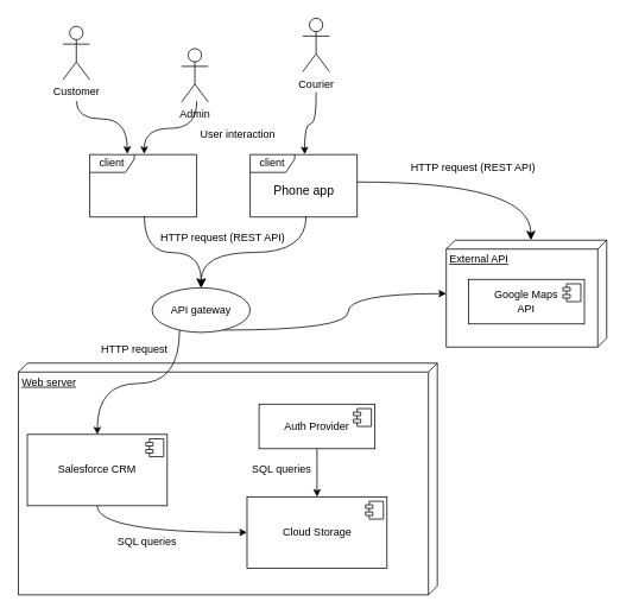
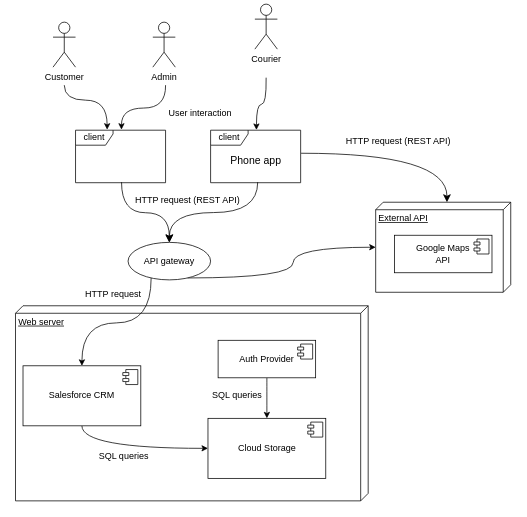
- <mxCell id="6" value="&lt;span style=&quot;font-weight: normal;&quot;&gt;Courier&lt;/span&gt;" style="shape=umlActor;verticalLabelPosition=bottom;verticalAlign=top;html=1;fontStyle=1" vertex="1" parent="1"><mxGeometry x="339" y="20" width="30" height="60" as="geometry" /></mxCell>
+ <mxCell id="6" value="&lt;span style=&quot;font-weight: normal;&quot;&gt;Courier&lt;/span&gt;" style="shape=umlActor;verticalLabelPosition=bottom;verticalAlign=top;html=1;fontStyle=1" vertex="1" parent="1"><mxGeometry x="339" y="5" width="30" height="60" as="geometry" /></mxCell>
- <mxCell id="4" value="Admin" style="shape=umlActor;verticalLabelPosition=bottom;verticalAlign=top;html=1;" vertex="1" parent="1"><mxGeometry x="203" y="54" width="30" height="60" as="geometry" /></mxCell>
+ <mxCell id="4" value="Admin" style="shape=umlActor;verticalLabelPosition=bottom;verticalAlign=top;html=1;" vertex="1" parent="1"><mxGeometry x="203" y="29" width="30" height="60" as="geometry" /></mxCell>
